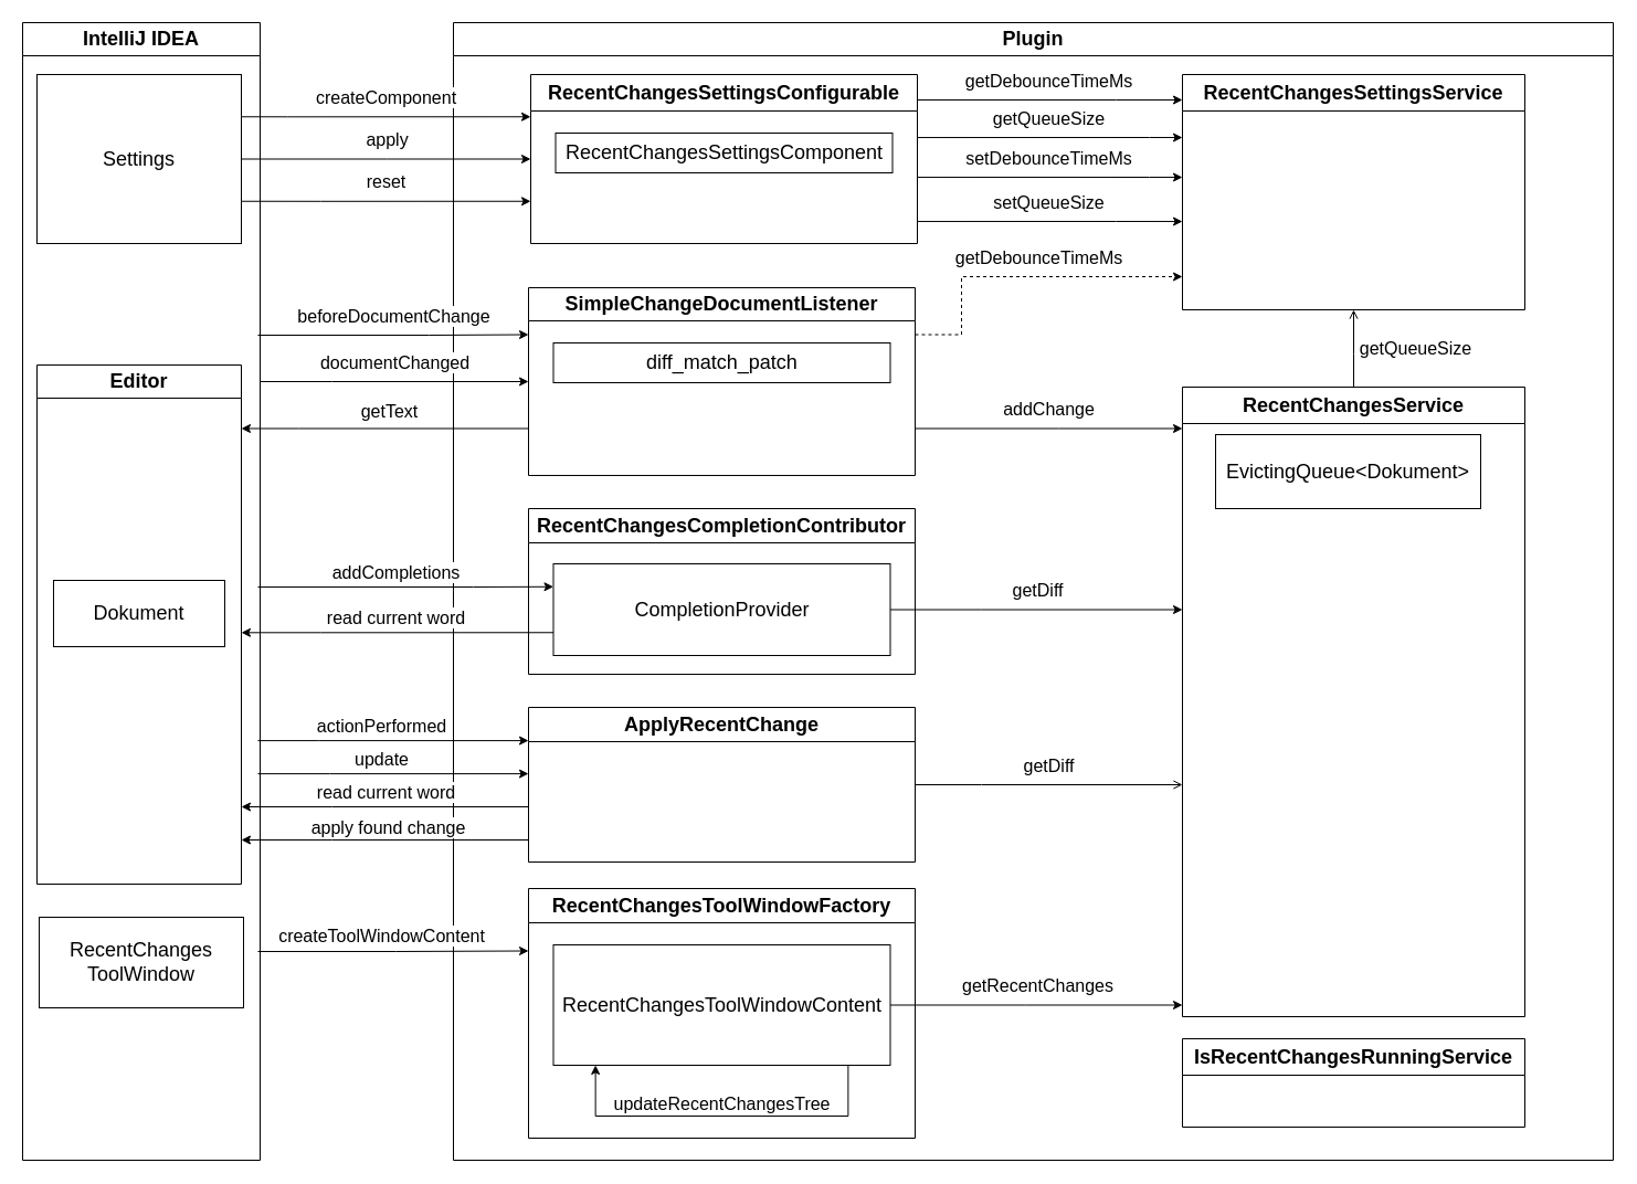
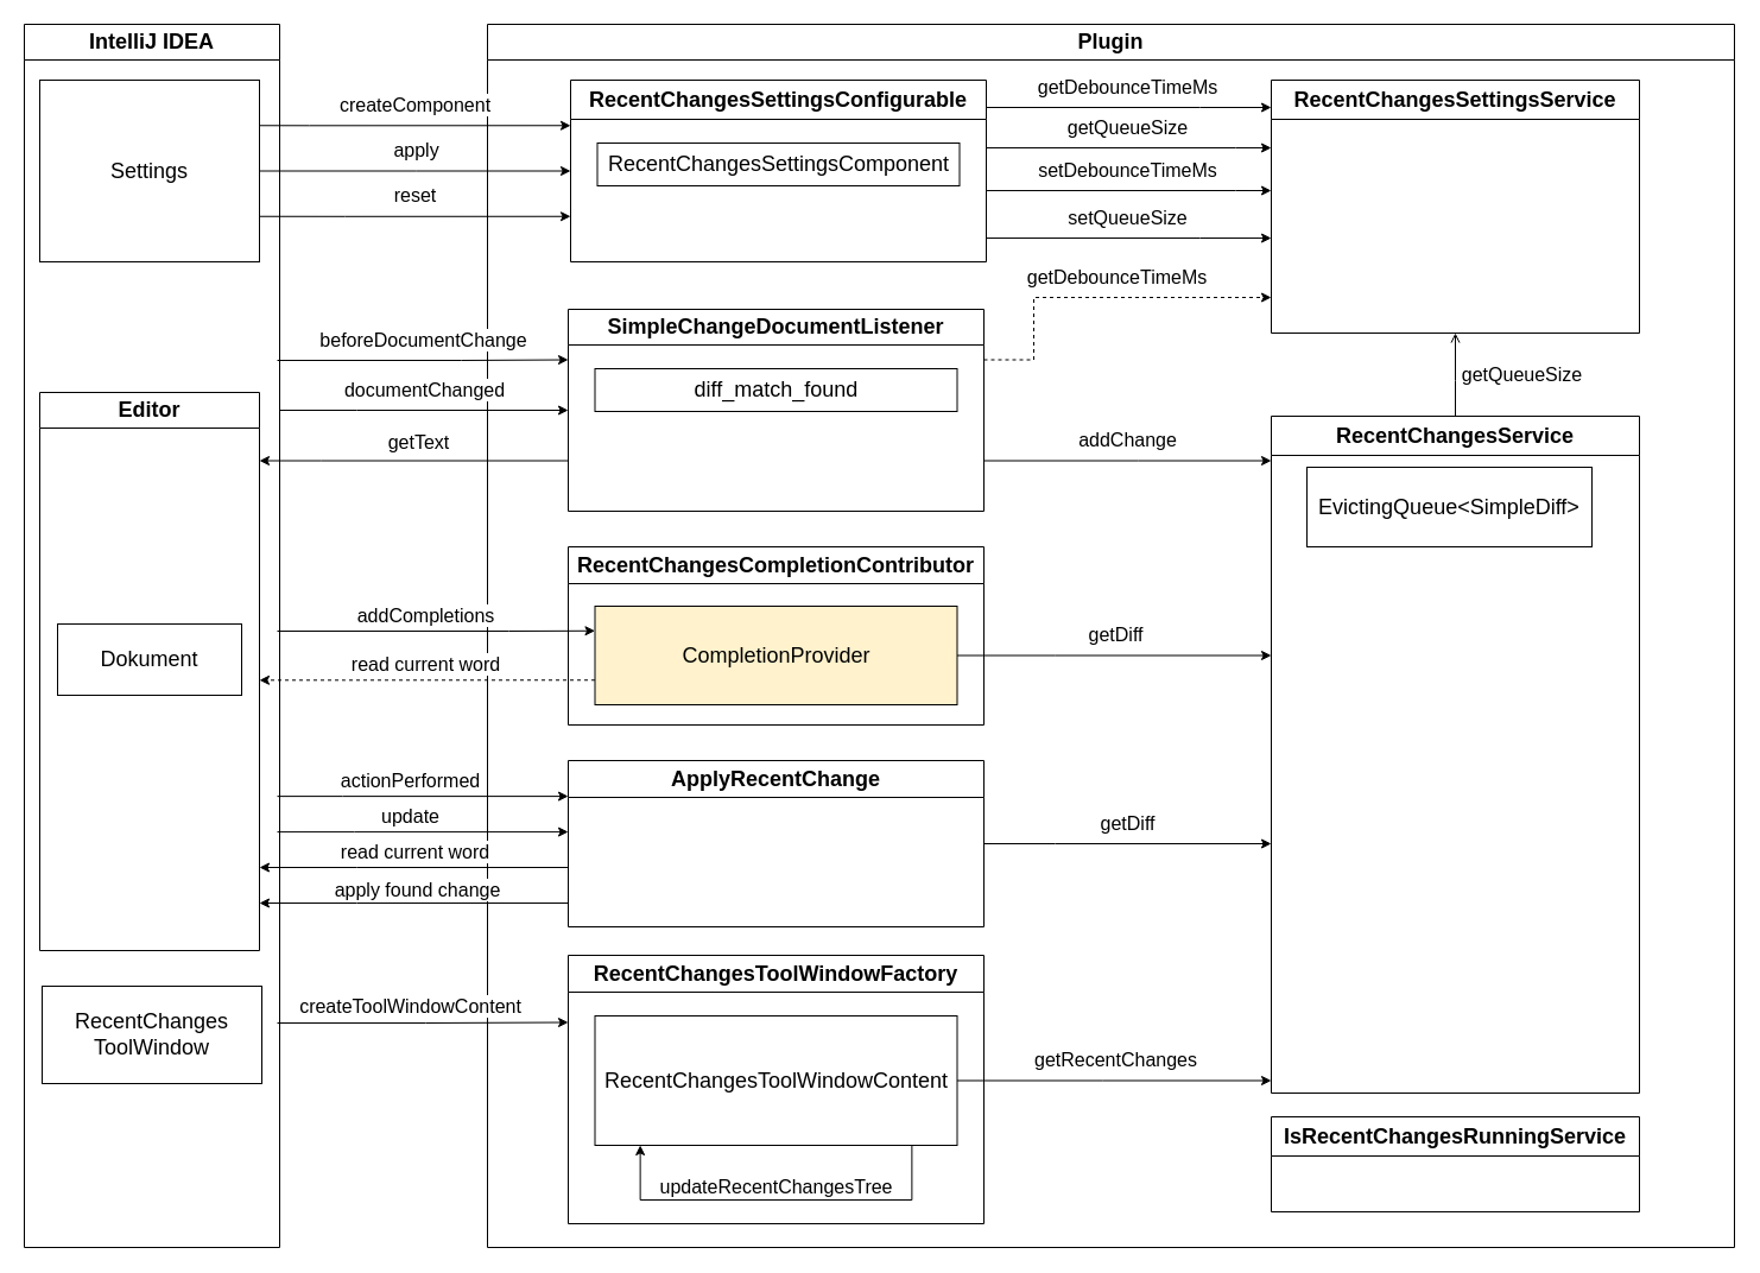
- <mxCell id="11" value="diff_match_patch" style="rounded=0;whiteSpace=wrap;html=1;fontSize=18;" parent="10" vertex="1"><mxGeometry x="22.5" y="50" width="305" height="36" as="geometry" /></mxCell>
+ <mxCell id="11" value="diff_match_found" style="rounded=0;whiteSpace=wrap;html=1;fontSize=18;" parent="10" vertex="1"><mxGeometry x="22.5" y="50" width="305" height="36" as="geometry" /></mxCell>
- <mxCell id="9" value="EvictingQueue&amp;lt;Dokument&amp;gt;" style="rounded=0;whiteSpace=wrap;html=1;fontSize=18;" parent="8" vertex="1"><mxGeometry x="30" y="43" width="240" height="67" as="geometry" /></mxCell>
+ <mxCell id="9" value="EvictingQueue&amp;lt;SimpleDiff&amp;gt;" style="rounded=0;whiteSpace=wrap;html=1;fontSize=18;" parent="8" vertex="1"><mxGeometry x="30" y="43" width="240" height="67" as="geometry" /></mxCell>
- <mxCell id="13" value="CompletionProvider" style="rounded=0;whiteSpace=wrap;html=1;fontSize=18;" parent="12" vertex="1"><mxGeometry x="22.5" y="50" width="305" height="83" as="geometry" /></mxCell>
+ <mxCell id="13" value="CompletionProvider" style="rounded=0;whiteSpace=wrap;html=1;fontSize=18;fillColor=#fff2cc;" parent="12" vertex="1"><mxGeometry x="22.5" y="50" width="305" height="83" as="geometry" /></mxCell>
- <mxCell id="49" style="edgeStyle=orthogonalEdgeStyle;rounded=0;orthogonalLoop=1;jettySize=auto;html=1;exitX=0;exitY=0.75;exitDx=0;exitDy=0;" parent="1" source="13" target="5" edge="1"><mxGeometry relative="1" as="geometry"><mxPoint x="243" y="535" as="sourcePoint" /><mxPoint x="218" y="572.316" as="targetPoint" /><Array as="points"><mxPoint x="290" y="572" /><mxPoint x="290" y="572" /></Array></mxGeometry></mxCell>
+ <mxCell id="49" style="edgeStyle=orthogonalEdgeStyle;rounded=0;orthogonalLoop=1;jettySize=auto;html=1;exitX=0;exitY=0.75;exitDx=0;exitDy=0;dashed=1;" parent="1" source="13" target="5" edge="1"><mxGeometry relative="1" as="geometry"><mxPoint x="243" y="535" as="sourcePoint" /><mxPoint x="218" y="572.316" as="targetPoint" /><Array as="points"><mxPoint x="290" y="572" /><mxPoint x="290" y="572" /></Array></mxGeometry></mxCell>
- <mxCell id="29" style="edgeStyle=orthogonalEdgeStyle;rounded=0;orthogonalLoop=1;jettySize=auto;html=1;exitX=1;exitY=0.5;exitDx=0;exitDy=0;endArrow=open;" parent="7" source="14" target="8" edge="1"><mxGeometry relative="1" as="geometry"><mxPoint x="406" y="542" as="sourcePoint" /><mxPoint x="668" y="542" as="targetPoint" /><Array as="points"><mxPoint x="478" y="690" /><mxPoint x="478" y="690" /></Array></mxGeometry></mxCell>
+ <mxCell id="29" style="edgeStyle=orthogonalEdgeStyle;rounded=0;orthogonalLoop=1;jettySize=auto;html=1;exitX=1;exitY=0.5;exitDx=0;exitDy=0;" parent="7" source="14" target="8" edge="1"><mxGeometry relative="1" as="geometry"><mxPoint x="406" y="542" as="sourcePoint" /><mxPoint x="668" y="542" as="targetPoint" /><Array as="points"><mxPoint x="478" y="690" /><mxPoint x="478" y="690" /></Array></mxGeometry></mxCell>
